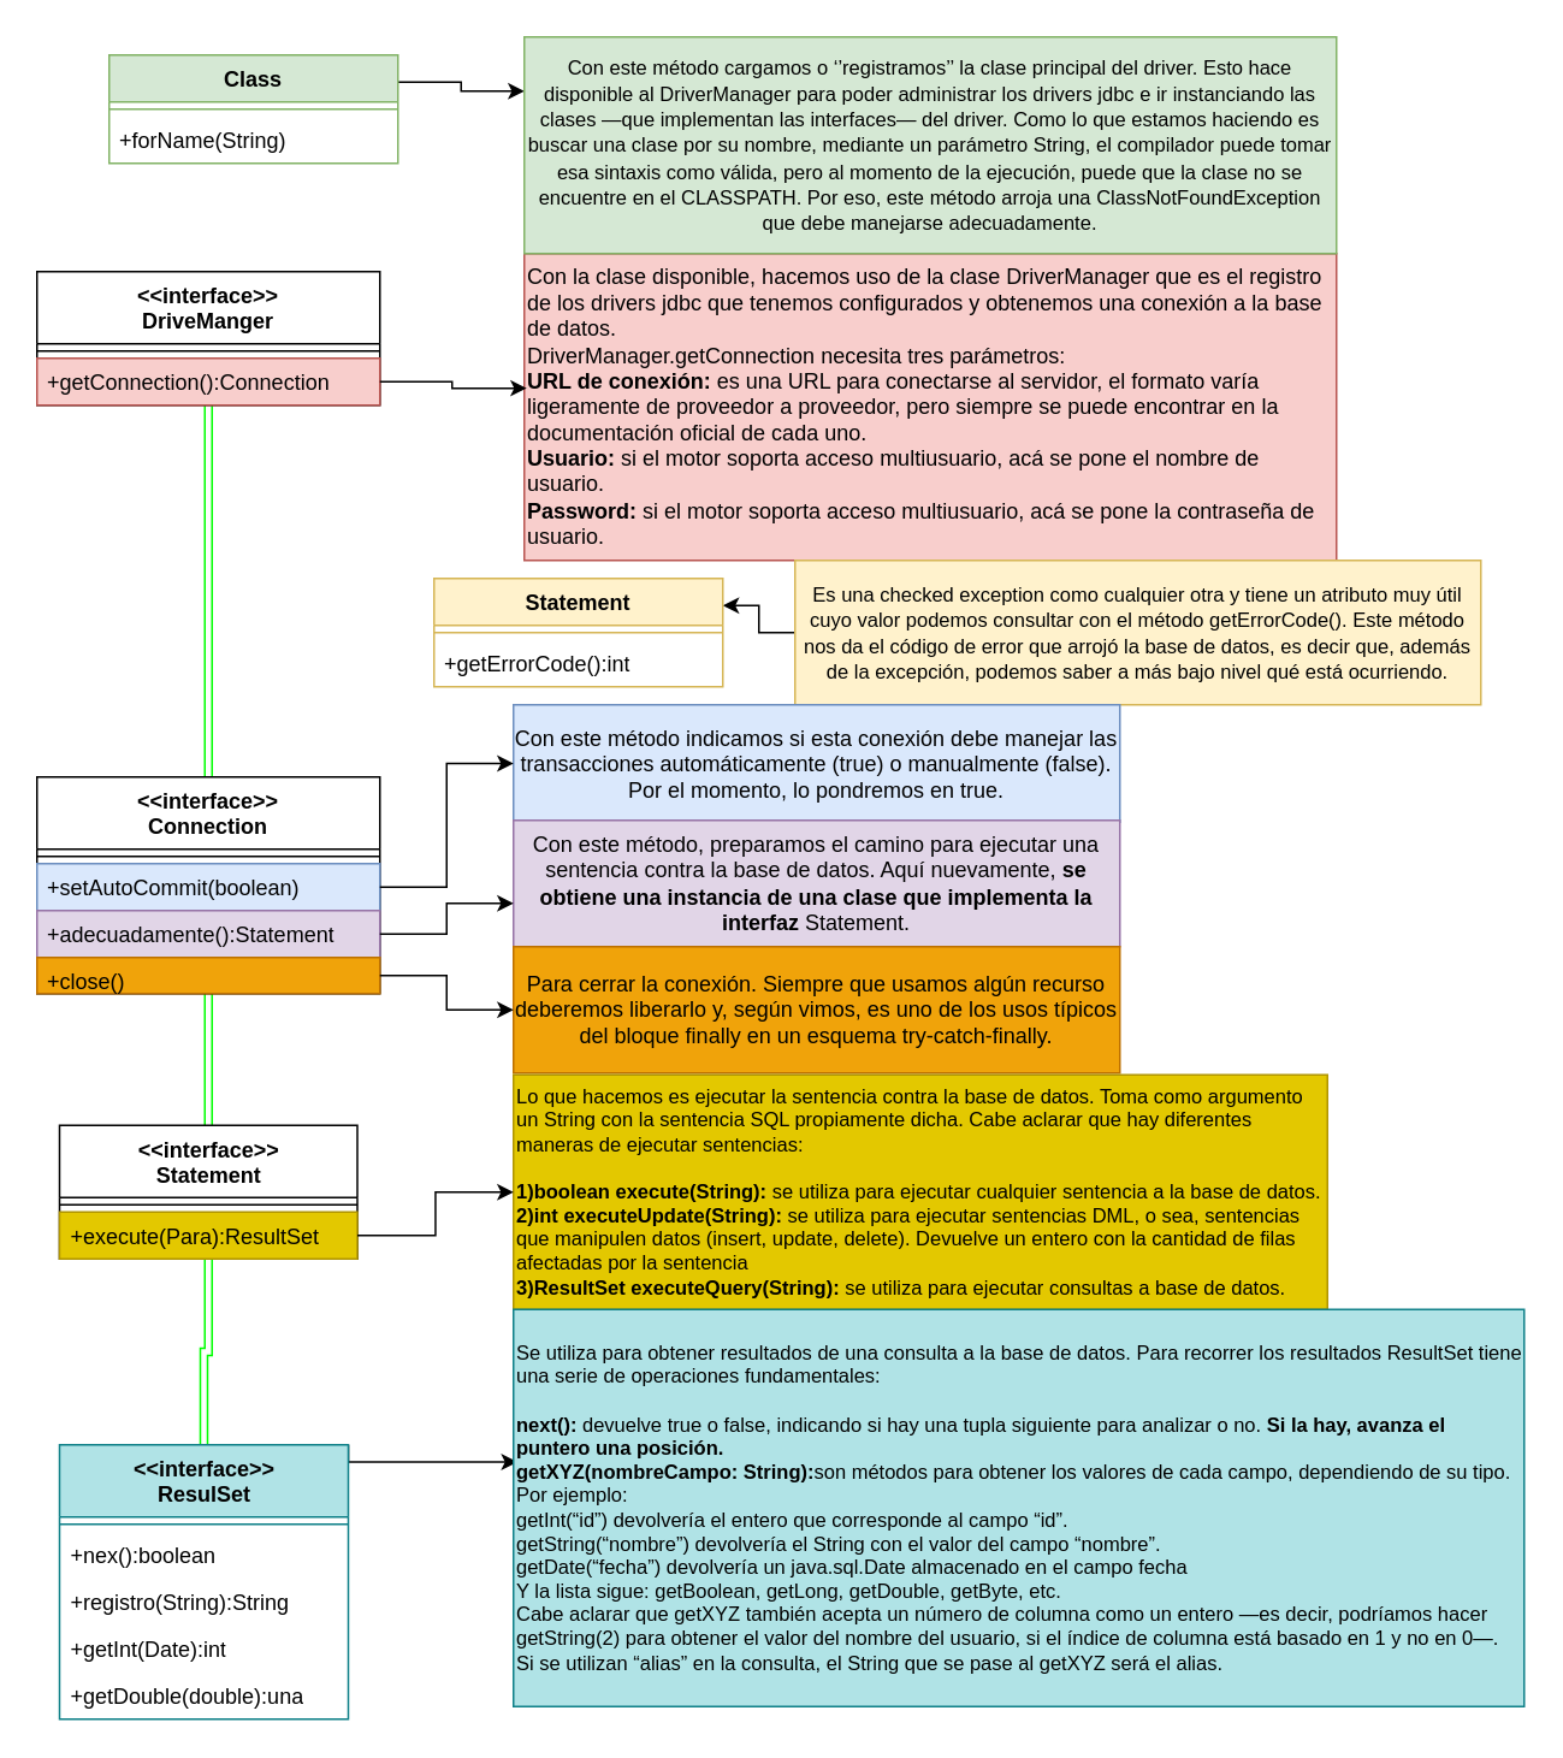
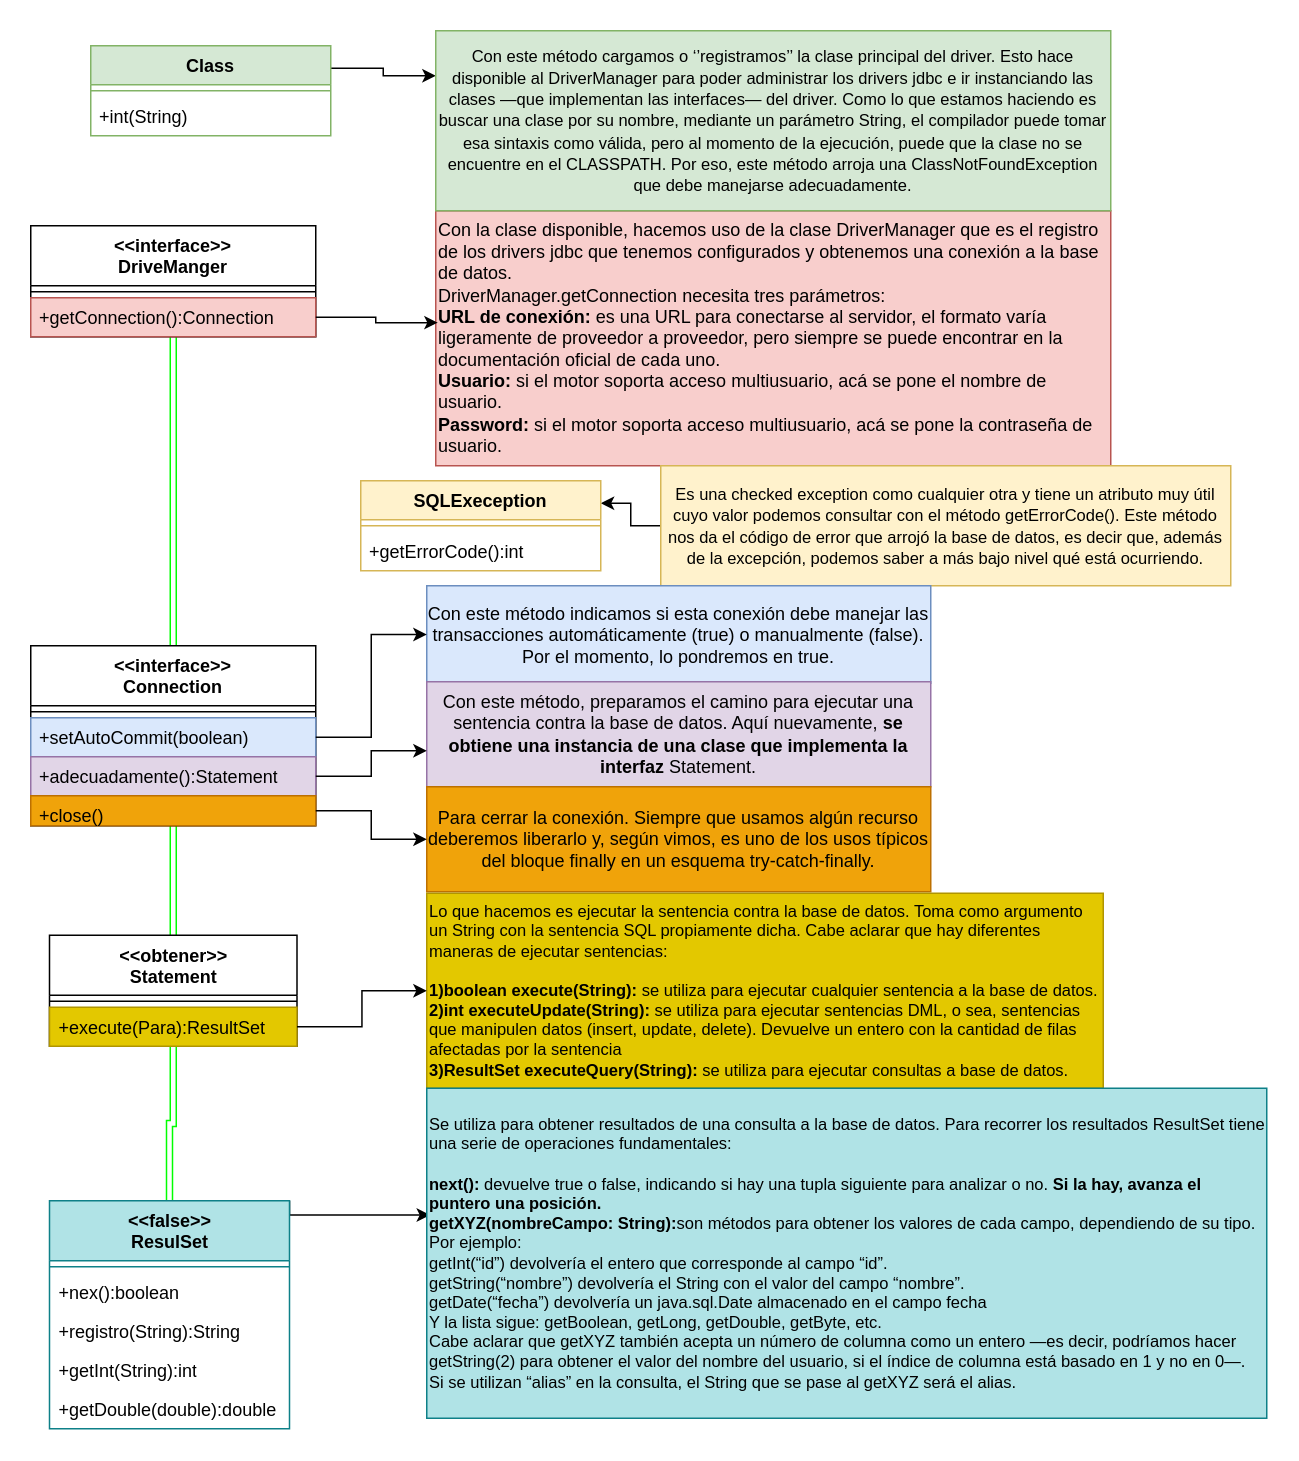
- <mxCell id="17" value="+forName(String)" style="text;strokeColor=none;fillColor=none;align=left;verticalAlign=top;spacingLeft=4;spacingRight=4;overflow=hidden;rotatable=0;points=[[0,0.5],[1,0.5]];portConstraint=eastwest;whiteSpace=wrap;html=1;" vertex="1" parent="15"><mxGeometry y="34" width="160" height="26" as="geometry" /></mxCell>
+ <mxCell id="17" value="+int(String)" style="text;strokeColor=none;fillColor=none;align=left;verticalAlign=top;spacingLeft=4;spacingRight=4;overflow=hidden;rotatable=0;points=[[0,0.5],[1,0.5]];portConstraint=eastwest;whiteSpace=wrap;html=1;" vertex="1" parent="15"><mxGeometry y="34" width="160" height="26" as="geometry" /></mxCell>
- <mxCell id="21" value="Statement" style="swimlane;fontStyle=1;align=center;verticalAlign=top;childLayout=stackLayout;horizontal=1;startSize=26;horizontalStack=0;resizeParent=1;resizeParentMax=0;resizeLast=0;collapsible=1;marginBottom=0;whiteSpace=wrap;html=1;fillColor=#fff2cc;strokeColor=#d6b656;" vertex="1" parent="1"><mxGeometry x="240" y="320" width="160" height="60" as="geometry" /></mxCell>
+ <mxCell id="21" value="SQLExeception" style="swimlane;fontStyle=1;align=center;verticalAlign=top;childLayout=stackLayout;horizontal=1;startSize=26;horizontalStack=0;resizeParent=1;resizeParentMax=0;resizeLast=0;collapsible=1;marginBottom=0;whiteSpace=wrap;html=1;fillColor=#fff2cc;strokeColor=#d6b656;" vertex="1" parent="1"><mxGeometry x="240" y="320" width="160" height="60" as="geometry" /></mxCell>
- <mxCell id="31" value="&amp;lt;&amp;lt;interface&amp;gt;&amp;gt;&lt;br&gt;Statement" style="swimlane;fontStyle=1;align=center;verticalAlign=top;childLayout=stackLayout;horizontal=1;startSize=40;horizontalStack=0;resizeParent=1;resizeParentMax=0;resizeLast=0;collapsible=1;marginBottom=0;whiteSpace=wrap;html=1;" vertex="1" parent="1"><mxGeometry x="32.5" y="623" width="165" height="74" as="geometry" /></mxCell>
+ <mxCell id="31" value="&amp;lt;&amp;lt;obtener&amp;gt;&amp;gt;&lt;br&gt;Statement" style="swimlane;fontStyle=1;align=center;verticalAlign=top;childLayout=stackLayout;horizontal=1;startSize=40;horizontalStack=0;resizeParent=1;resizeParentMax=0;resizeLast=0;collapsible=1;marginBottom=0;whiteSpace=wrap;html=1;" vertex="1" parent="1"><mxGeometry x="32.5" y="623" width="165" height="74" as="geometry" /></mxCell>
- <mxCell id="37" value="&amp;lt;&amp;lt;interface&amp;gt;&amp;gt;&lt;br&gt;ResulSet" style="swimlane;fontStyle=1;align=center;verticalAlign=top;childLayout=stackLayout;horizontal=1;startSize=40;horizontalStack=0;resizeParent=1;resizeParentMax=0;resizeLast=0;collapsible=1;marginBottom=0;whiteSpace=wrap;html=1;fillColor=#b0e3e6;strokeColor=#0e8088;" vertex="1" parent="1"><mxGeometry x="32.5" y="800" width="160" height="152" as="geometry" /></mxCell>
+ <mxCell id="37" value="&amp;lt;&amp;lt;false&amp;gt;&amp;gt;&lt;br&gt;ResulSet" style="swimlane;fontStyle=1;align=center;verticalAlign=top;childLayout=stackLayout;horizontal=1;startSize=40;horizontalStack=0;resizeParent=1;resizeParentMax=0;resizeLast=0;collapsible=1;marginBottom=0;whiteSpace=wrap;html=1;fillColor=#b0e3e6;strokeColor=#0e8088;" vertex="1" parent="1"><mxGeometry x="32.5" y="800" width="160" height="152" as="geometry" /></mxCell>
- <mxCell id="41" value="+getInt(Date):int" style="text;strokeColor=none;fillColor=none;align=left;verticalAlign=top;spacingLeft=4;spacingRight=4;overflow=hidden;rotatable=0;points=[[0,0.5],[1,0.5]];portConstraint=eastwest;whiteSpace=wrap;html=1;" vertex="1" parent="37"><mxGeometry y="100" width="160" height="26" as="geometry" /></mxCell>
+ <mxCell id="41" value="+getInt(String):int" style="text;strokeColor=none;fillColor=none;align=left;verticalAlign=top;spacingLeft=4;spacingRight=4;overflow=hidden;rotatable=0;points=[[0,0.5],[1,0.5]];portConstraint=eastwest;whiteSpace=wrap;html=1;" vertex="1" parent="37"><mxGeometry y="100" width="160" height="26" as="geometry" /></mxCell>
- <mxCell id="42" value="+getDouble(double):una" style="text;strokeColor=none;fillColor=none;align=left;verticalAlign=top;spacingLeft=4;spacingRight=4;overflow=hidden;rotatable=0;points=[[0,0.5],[1,0.5]];portConstraint=eastwest;whiteSpace=wrap;html=1;" vertex="1" parent="37"><mxGeometry y="126" width="160" height="26" as="geometry" /></mxCell>
+ <mxCell id="42" value="+getDouble(double):double" style="text;strokeColor=none;fillColor=none;align=left;verticalAlign=top;spacingLeft=4;spacingRight=4;overflow=hidden;rotatable=0;points=[[0,0.5],[1,0.5]];portConstraint=eastwest;whiteSpace=wrap;html=1;" vertex="1" parent="37"><mxGeometry y="126" width="160" height="26" as="geometry" /></mxCell>
